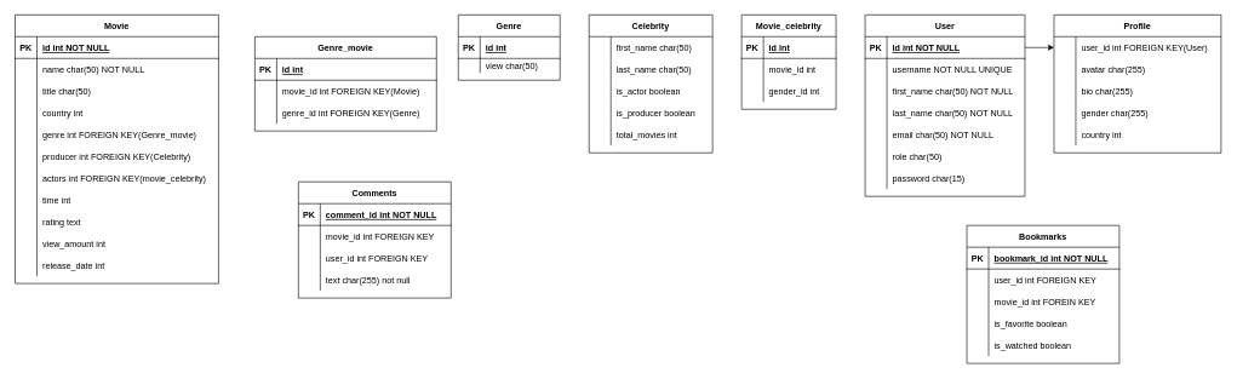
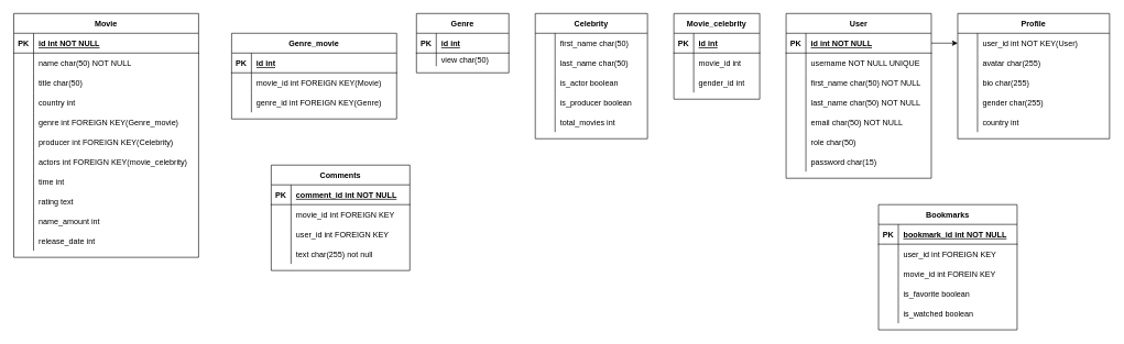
- <mxCell id="104" value="user_id int FOREIGN KEY(User)" style="shape=partialRectangle;overflow=hidden;connectable=0;fillColor=none;align=left;top=0;left=0;bottom=0;right=0;spacingLeft=6;" parent="102" vertex="1"><mxGeometry x="30" width="200" height="30" as="geometry"><mxRectangle width="200" height="30" as="alternateBounds" /></mxGeometry></mxCell>
+ <mxCell id="104" value="user_id int NOT KEY(User)" style="shape=partialRectangle;overflow=hidden;connectable=0;fillColor=none;align=left;top=0;left=0;bottom=0;right=0;spacingLeft=6;" parent="102" vertex="1"><mxGeometry x="30" width="200" height="30" as="geometry"><mxRectangle width="200" height="30" as="alternateBounds" /></mxGeometry></mxCell>
- <mxCell id="32" value="view_amount int" style="shape=partialRectangle;overflow=hidden;connectable=0;fillColor=none;align=left;top=0;left=0;bottom=0;right=0;spacingLeft=6;" parent="30" vertex="1"><mxGeometry x="30" width="250" height="30" as="geometry"><mxRectangle width="250" height="30" as="alternateBounds" /></mxGeometry></mxCell>
+ <mxCell id="32" value="name_amount int" style="shape=partialRectangle;overflow=hidden;connectable=0;fillColor=none;align=left;top=0;left=0;bottom=0;right=0;spacingLeft=6;" parent="30" vertex="1"><mxGeometry x="30" width="250" height="30" as="geometry"><mxRectangle width="250" height="30" as="alternateBounds" /></mxGeometry></mxCell>
